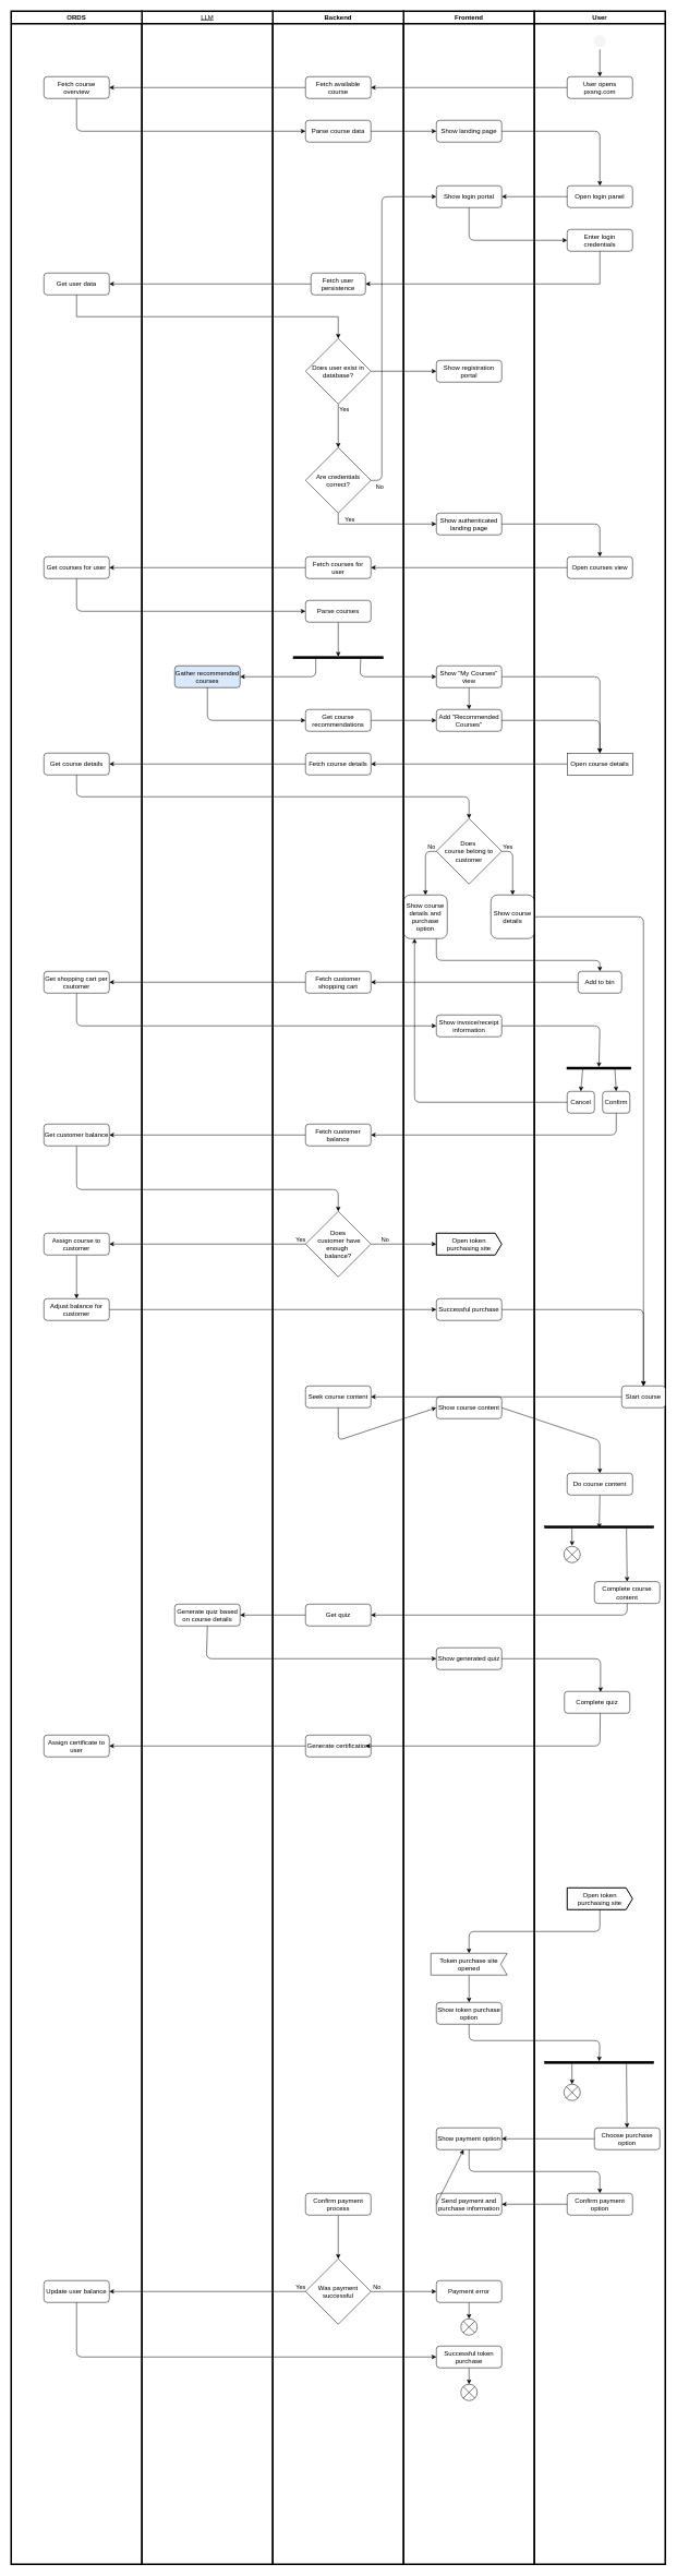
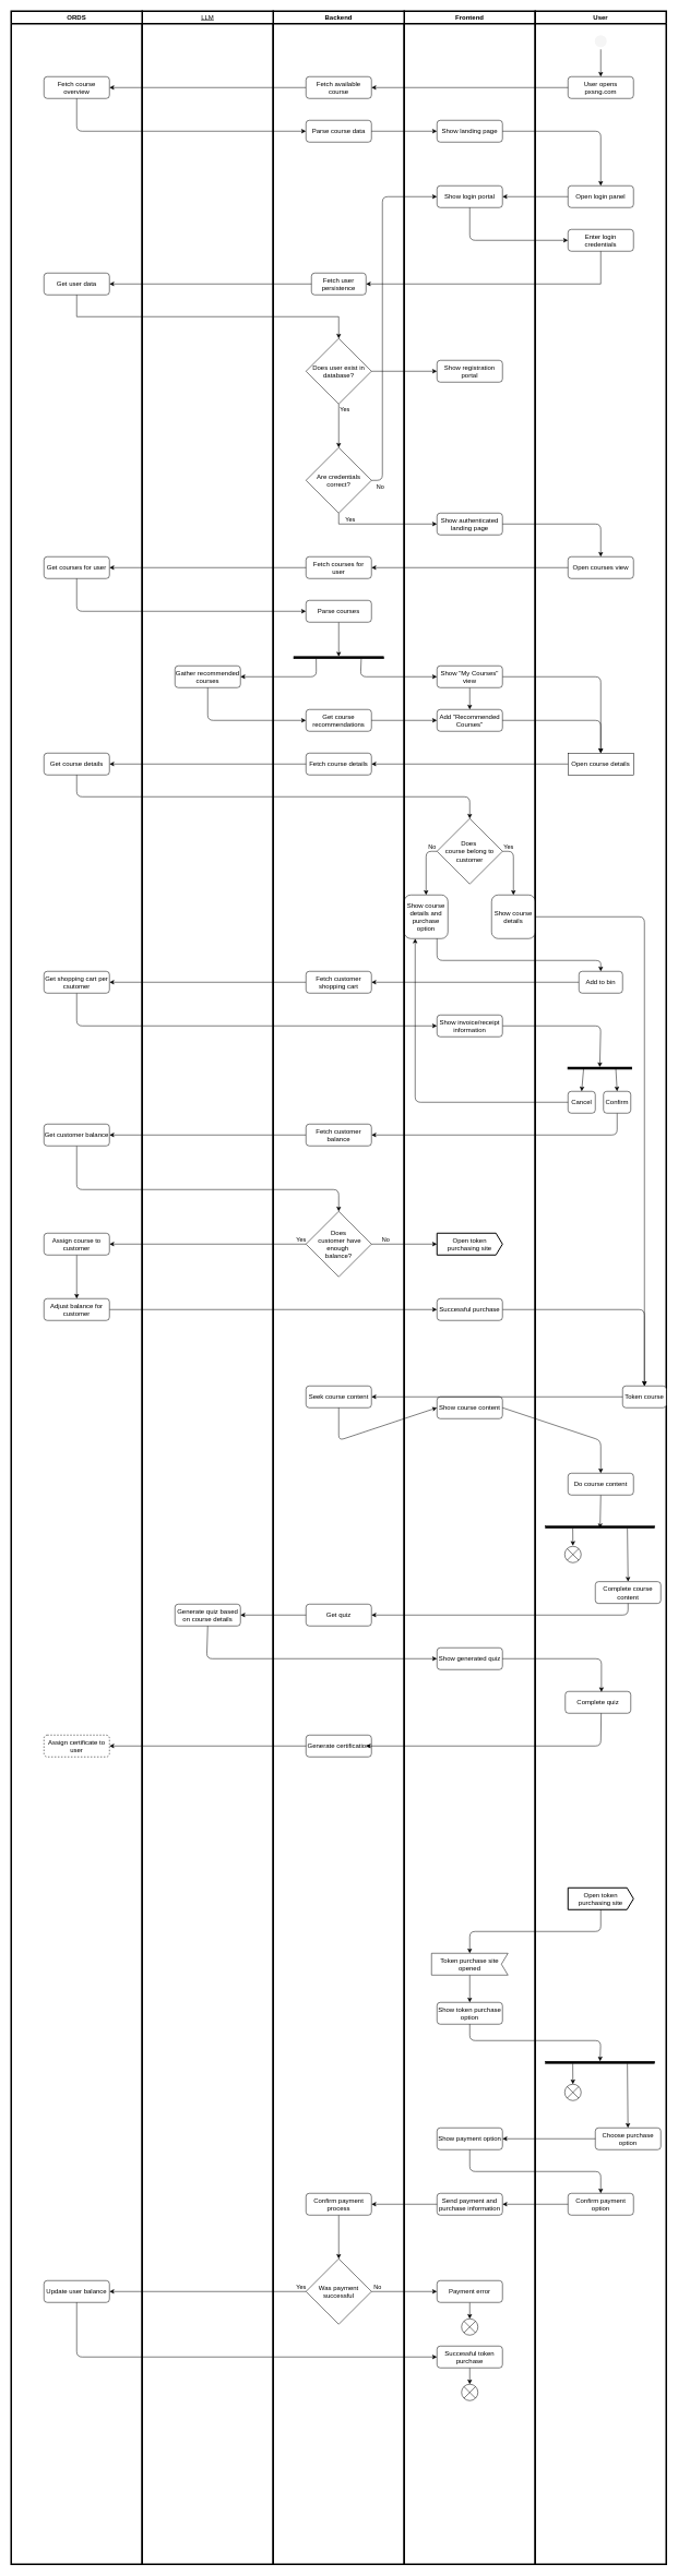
- <mxCell id="51" value="Gather recommended courses" style="rounded=1;whiteSpace=wrap;html=1;fillColor=#dae8fc;" parent="50" vertex="1"><mxGeometry x="60" y="1200" width="120" height="40" as="geometry" /></mxCell>
+ <mxCell id="51" value="Gather recommended courses" style="rounded=1;whiteSpace=wrap;html=1;" parent="50" vertex="1"><mxGeometry x="60" y="1200" width="120" height="40" as="geometry" /></mxCell>
- <mxCell id="98" value="Start course" style="rounded=1;whiteSpace=wrap;html=1;" parent="66" vertex="1"><mxGeometry x="160" y="2520" width="80" height="40" as="geometry" /></mxCell>
+ <mxCell id="98" value="Token course" style="rounded=1;whiteSpace=wrap;html=1;" parent="66" vertex="1"><mxGeometry x="160" y="2520" width="80" height="40" as="geometry" /></mxCell>
- <mxCell id="64" value="Assign certificate to user" style="rounded=1;whiteSpace=wrap;html=1;" parent="59" vertex="1"><mxGeometry x="60" y="3160" width="120" height="40" as="geometry" /></mxCell>
+ <mxCell id="64" value="Assign certificate to user" style="rounded=1;whiteSpace=wrap;html=1;dashed=1;" parent="59" vertex="1"><mxGeometry x="60" y="3160" width="120" height="40" as="geometry" /></mxCell>
- <mxCell id="165" style="edgeStyle=none;html=1;exitX=0;exitY=0.5;exitDx=0;exitDy=0;" edge="1" parent="1" source="31" target="24"><mxGeometry relative="1" as="geometry" /></mxCell>
+ <mxCell id="165" style="edgeStyle=none;html=1;exitX=0;exitY=0.5;exitDx=0;exitDy=0;entryX=1;entryY=0.5;entryDx=0;entryDy=0;" edge="1" parent="1" source="31" target="49"><mxGeometry relative="1" as="geometry" /></mxCell>
